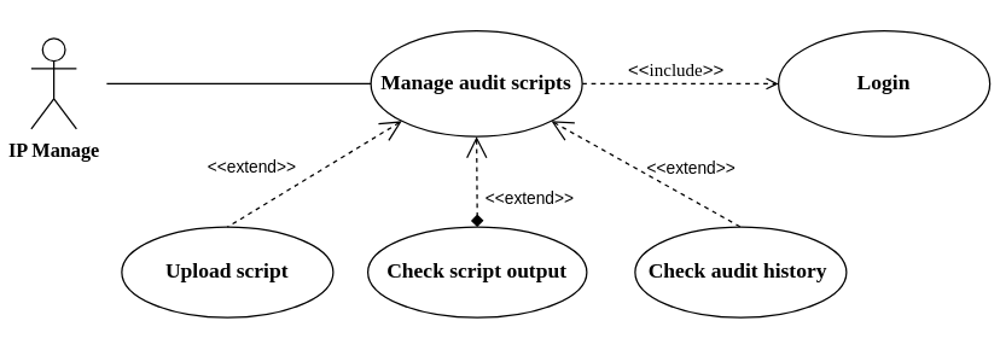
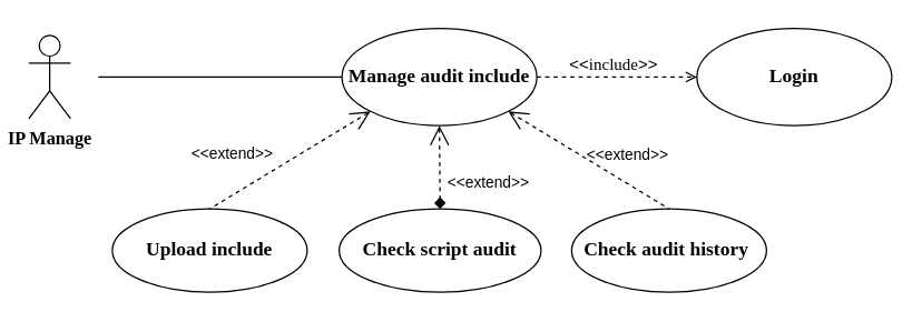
- <mxCell id="4" value="&lt;font face=&quot;Old Standard TT&quot; size=&quot;1&quot;&gt;&lt;b style=&quot;font-size: 14px&quot;&gt;Manage audit scripts&lt;/b&gt;&lt;/font&gt;" style="ellipse;whiteSpace=wrap;html=1;fillColor=none;" vertex="1" parent="1"><mxGeometry x="245" y="20" width="140" height="70" as="geometry" /></mxCell>
+ <mxCell id="4" value="&lt;font face=&quot;Old Standard TT&quot; size=&quot;1&quot;&gt;&lt;b style=&quot;font-size: 14px&quot;&gt;Manage audit include&lt;/b&gt;&lt;/font&gt;" style="ellipse;whiteSpace=wrap;html=1;fillColor=none;" vertex="1" parent="1"><mxGeometry x="245" y="20" width="140" height="70" as="geometry" /></mxCell>
- <mxCell id="3" value="&lt;font face=&quot;Old Standard TT&quot; size=&quot;1&quot;&gt;&lt;b style=&quot;font-size: 14px&quot;&gt;Login&lt;/b&gt;&lt;/font&gt;" style="ellipse;whiteSpace=wrap;html=1;fillColor=none;" vertex="1" parent="1"><mxGeometry x="515" y="20" width="140" height="70" as="geometry" /></mxCell>
+ <mxCell id="3" value="&lt;font face=&quot;Old Standard TT&quot; size=&quot;1&quot;&gt;&lt;b style=&quot;font-size: 14px&quot;&gt;Login&lt;/b&gt;&lt;/font&gt;" style="ellipse;whiteSpace=wrap;html=1;fillColor=none;" vertex="1" parent="1"><mxGeometry x="500" y="20" width="140" height="70" as="geometry" /></mxCell>
- <mxCell id="7" value="&lt;font face=&quot;Old Standard TT&quot; size=&quot;1&quot;&gt;&lt;b style=&quot;font-size: 14px&quot;&gt;Upload script&lt;/b&gt;&lt;/font&gt;" style="ellipse;whiteSpace=wrap;html=1;fillColor=none;" vertex="1" parent="1"><mxGeometry x="80" y="150" width="140" height="60" as="geometry" /></mxCell>
+ <mxCell id="7" value="&lt;font face=&quot;Old Standard TT&quot; size=&quot;1&quot;&gt;&lt;b style=&quot;font-size: 14px&quot;&gt;Upload include&lt;/b&gt;&lt;/font&gt;" style="ellipse;whiteSpace=wrap;html=1;fillColor=none;" vertex="1" parent="1"><mxGeometry x="80" y="150" width="140" height="60" as="geometry" /></mxCell>
- <mxCell id="9" value="&lt;font face=&quot;Old Standard TT&quot; size=&quot;1&quot;&gt;&lt;b style=&quot;font-size: 14px&quot;&gt;Check script output&lt;/b&gt;&lt;/font&gt;" style="ellipse;whiteSpace=wrap;html=1;fillColor=none;" vertex="1" parent="1"><mxGeometry x="243" y="150" width="145" height="60" as="geometry" /></mxCell>
+ <mxCell id="9" value="&lt;font face=&quot;Old Standard TT&quot; size=&quot;1&quot;&gt;&lt;b style=&quot;font-size: 14px&quot;&gt;Check script audit&lt;/b&gt;&lt;/font&gt;" style="ellipse;whiteSpace=wrap;html=1;fillColor=none;" vertex="1" parent="1"><mxGeometry x="243" y="150" width="145" height="60" as="geometry" /></mxCell>
- <mxCell id="8" value="&lt;font face=&quot;Old Standard TT&quot; size=&quot;1&quot;&gt;&lt;b style=&quot;font-size: 14px&quot;&gt;Check audit history&amp;nbsp;&lt;/b&gt;&lt;/font&gt;" style="ellipse;whiteSpace=wrap;html=1;fillColor=none;" vertex="1" parent="1"><mxGeometry x="420" y="150" width="140" height="60" as="geometry" /></mxCell>
+ <mxCell id="8" value="&lt;font face=&quot;Old Standard TT&quot; size=&quot;1&quot;&gt;&lt;b style=&quot;font-size: 14px&quot;&gt;Check audit history&amp;nbsp;&lt;/b&gt;&lt;/font&gt;" style="ellipse;whiteSpace=wrap;html=1;fillColor=none;" vertex="1" parent="1"><mxGeometry x="410" y="150" width="140" height="60" as="geometry" /></mxCell>
